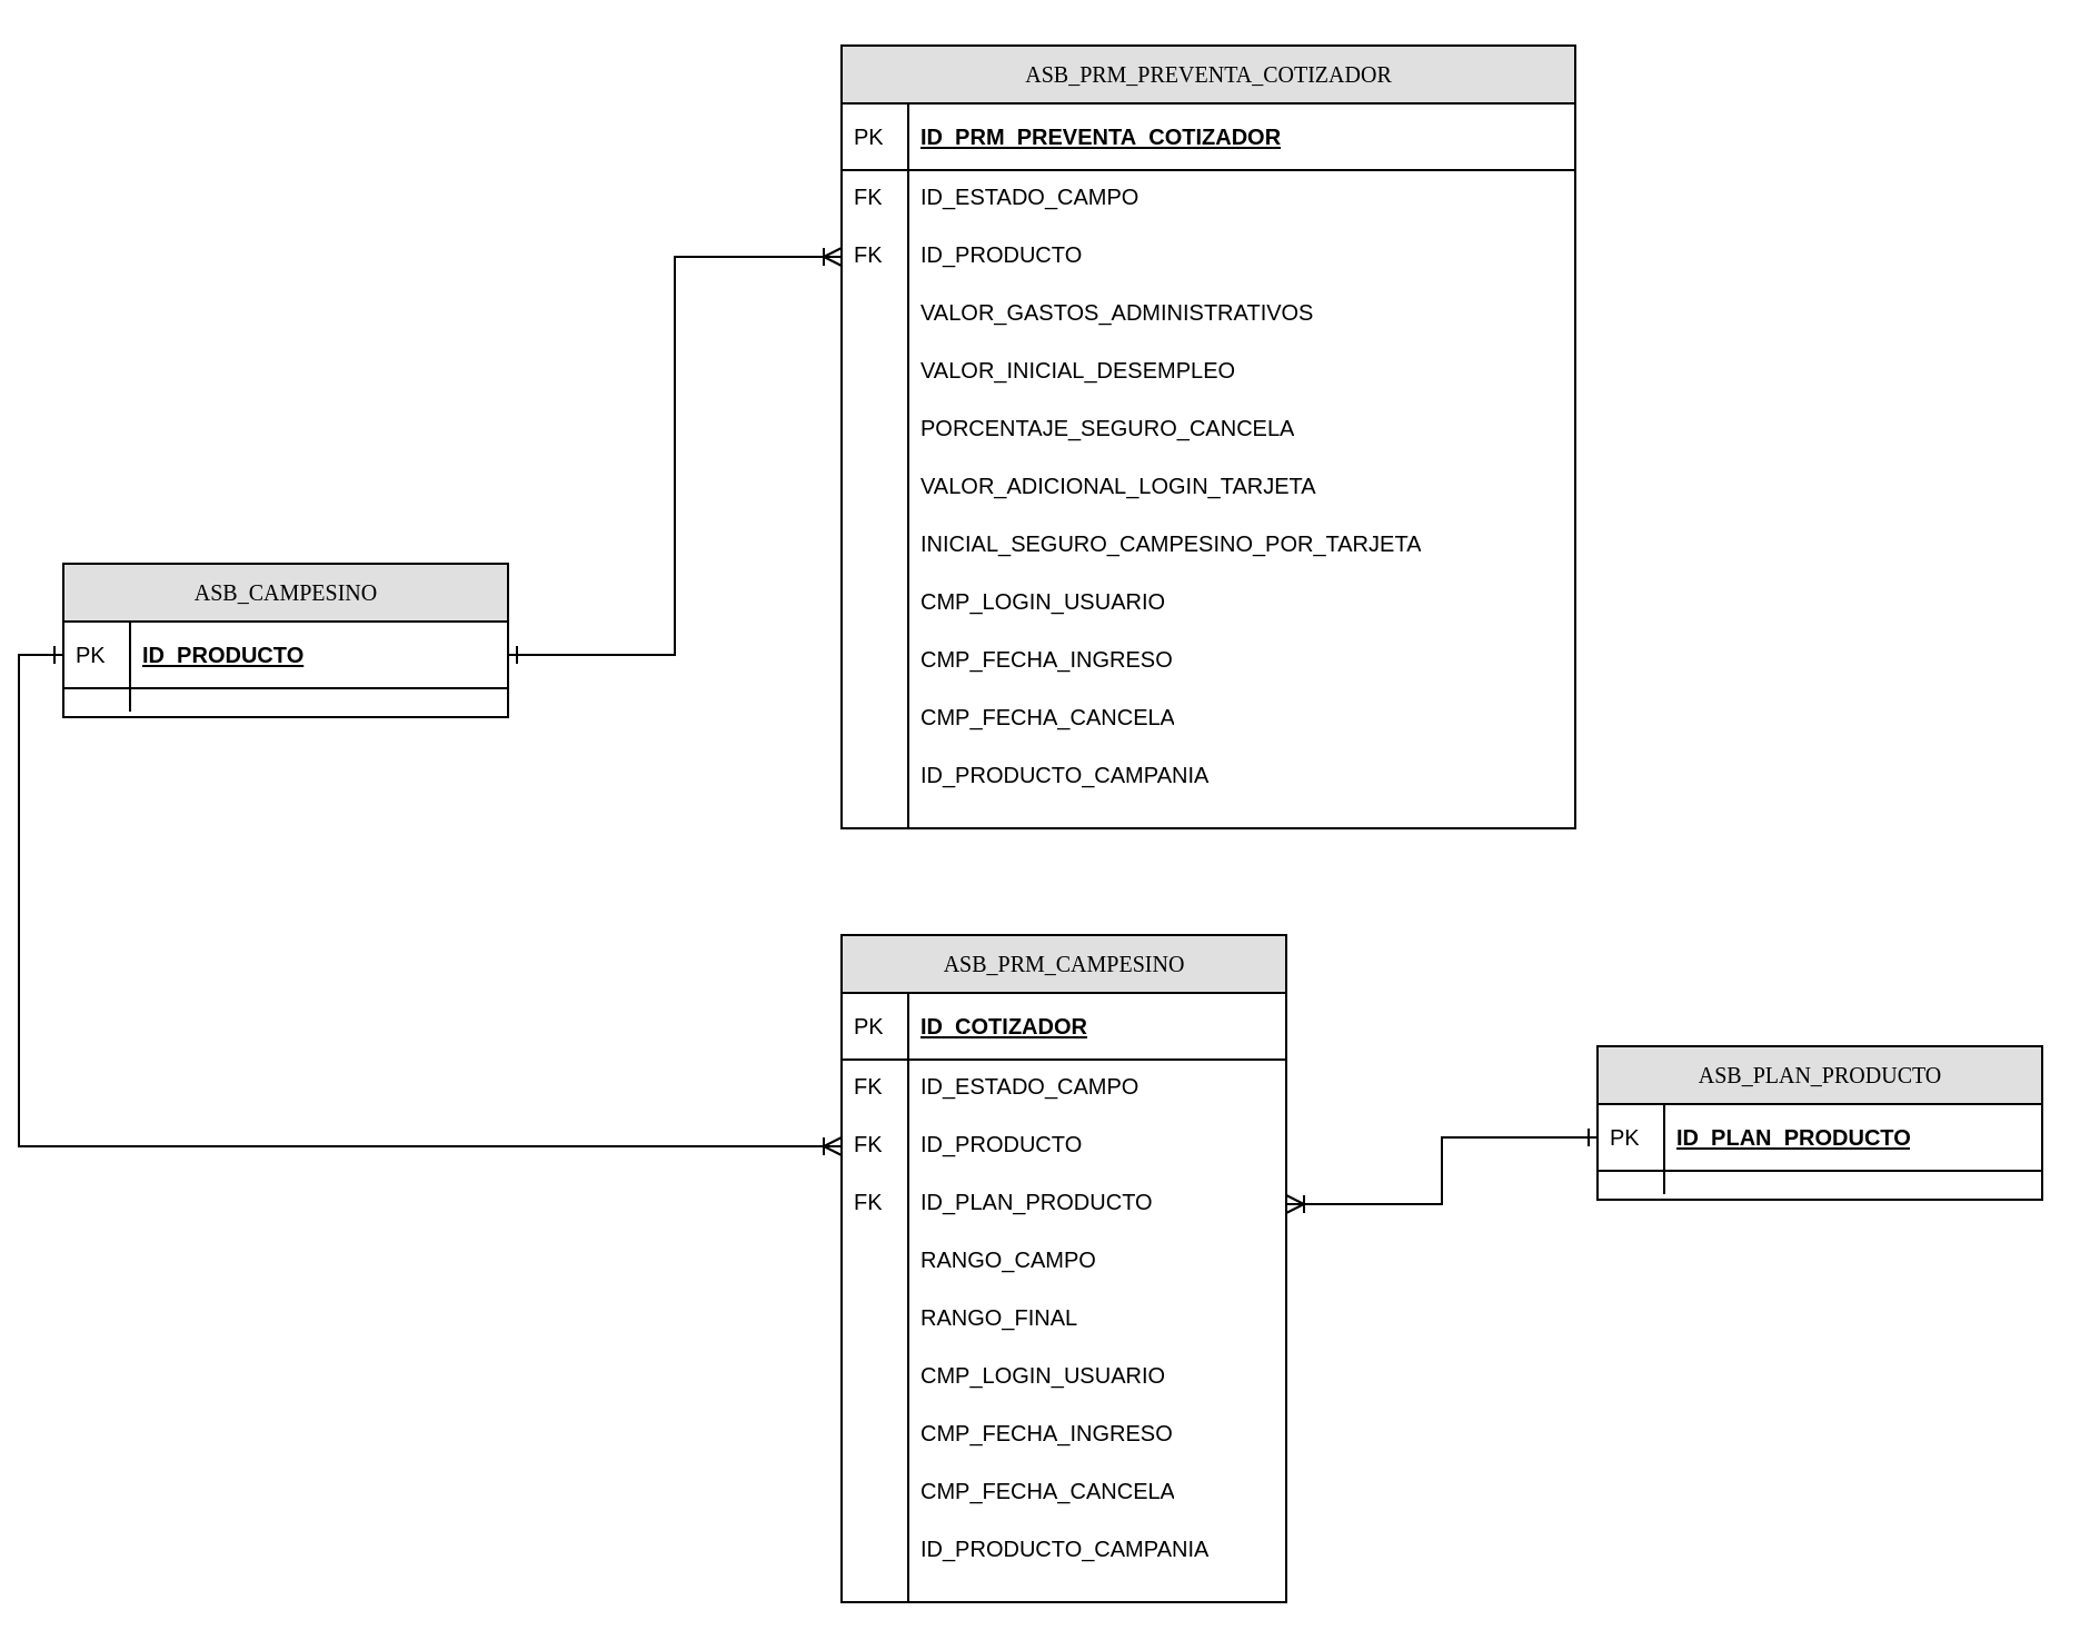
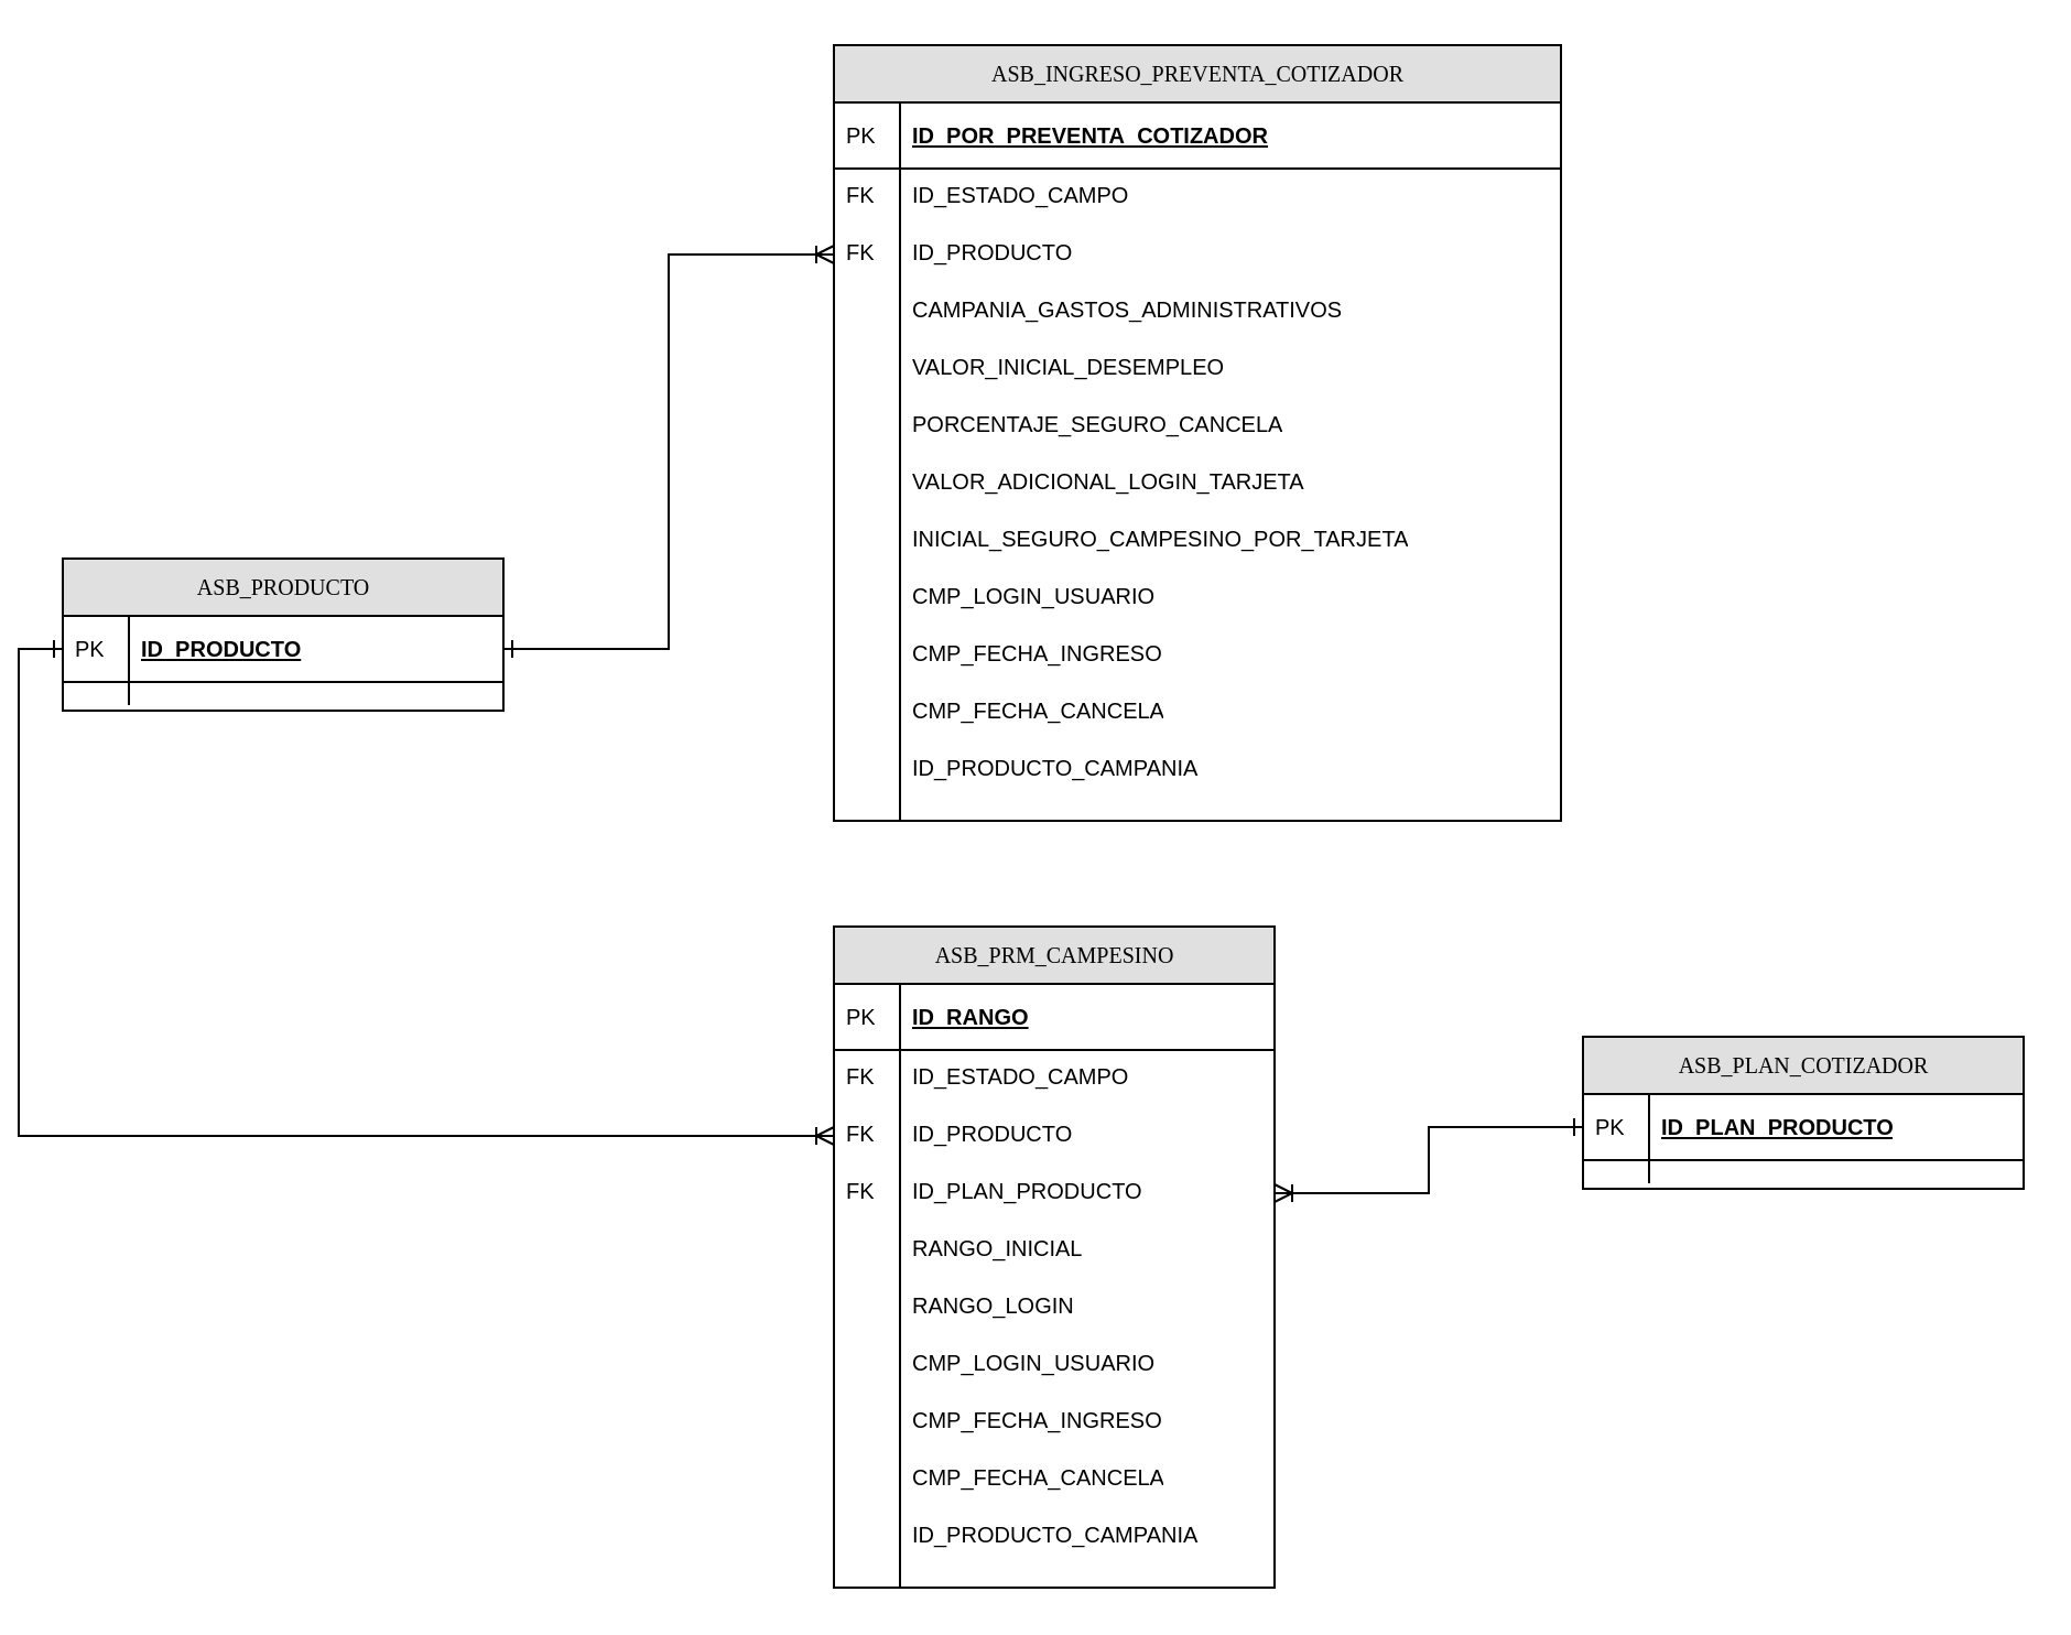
- <mxCell id="25" value="ASB_PRM_PREVENTA_COTIZADOR" style="swimlane;html=1;fontStyle=0;childLayout=stackLayout;horizontal=1;startSize=26;fillColor=#e0e0e0;horizontalStack=0;resizeParent=1;resizeLast=0;collapsible=1;marginBottom=0;swimlaneFillColor=#ffffff;align=center;rounded=0;shadow=0;comic=0;labelBackgroundColor=none;strokeWidth=1;fontFamily=Verdana;fontSize=10;" vertex="1" parent="1"><mxGeometry x="370" y="20" width="330" height="352" as="geometry" /></mxCell>
+ <mxCell id="25" value="ASB_INGRESO_PREVENTA_COTIZADOR" style="swimlane;html=1;fontStyle=0;childLayout=stackLayout;horizontal=1;startSize=26;fillColor=#e0e0e0;horizontalStack=0;resizeParent=1;resizeLast=0;collapsible=1;marginBottom=0;swimlaneFillColor=#ffffff;align=center;rounded=0;shadow=0;comic=0;labelBackgroundColor=none;strokeWidth=1;fontFamily=Verdana;fontSize=10;" vertex="1" parent="1"><mxGeometry x="370" y="20" width="330" height="352" as="geometry" /></mxCell>
- <mxCell id="26" value="ID_PRM_PREVENTA_COTIZADOR" style="shape=partialRectangle;top=0;left=0;right=0;bottom=1;html=1;align=left;verticalAlign=middle;fillColor=none;spacingLeft=34;spacingRight=4;whiteSpace=wrap;overflow=hidden;rotatable=0;points=[[0,0.5],[1,0.5]];portConstraint=eastwest;dropTarget=0;fontStyle=5;fontSize=10;" vertex="1" parent="25"><mxGeometry y="26" width="330" height="30" as="geometry" /></mxCell>
+ <mxCell id="26" value="ID_POR_PREVENTA_COTIZADOR" style="shape=partialRectangle;top=0;left=0;right=0;bottom=1;html=1;align=left;verticalAlign=middle;fillColor=none;spacingLeft=34;spacingRight=4;whiteSpace=wrap;overflow=hidden;rotatable=0;points=[[0,0.5],[1,0.5]];portConstraint=eastwest;dropTarget=0;fontStyle=5;fontSize=10;" vertex="1" parent="25"><mxGeometry y="26" width="330" height="30" as="geometry" /></mxCell>
- <mxCell id="32" value="VALOR_GASTOS_ADMINISTRATIVOS" style="shape=partialRectangle;top=0;left=0;right=0;bottom=0;html=1;align=left;verticalAlign=top;fillColor=none;spacingLeft=34;spacingRight=4;whiteSpace=wrap;overflow=hidden;rotatable=0;points=[[0,0.5],[1,0.5]];portConstraint=eastwest;dropTarget=0;fontSize=10;" vertex="1" parent="25"><mxGeometry y="108" width="330" height="26" as="geometry" /></mxCell>
+ <mxCell id="32" value="CAMPANIA_GASTOS_ADMINISTRATIVOS" style="shape=partialRectangle;top=0;left=0;right=0;bottom=0;html=1;align=left;verticalAlign=top;fillColor=none;spacingLeft=34;spacingRight=4;whiteSpace=wrap;overflow=hidden;rotatable=0;points=[[0,0.5],[1,0.5]];portConstraint=eastwest;dropTarget=0;fontSize=10;" vertex="1" parent="25"><mxGeometry y="108" width="330" height="26" as="geometry" /></mxCell>
- <mxCell id="52" value="ASB_CAMPESINO" style="swimlane;html=1;fontStyle=0;childLayout=stackLayout;horizontal=1;startSize=26;fillColor=#e0e0e0;horizontalStack=0;resizeParent=1;resizeLast=0;collapsible=1;marginBottom=0;swimlaneFillColor=#ffffff;align=center;rounded=0;shadow=0;comic=0;labelBackgroundColor=none;strokeWidth=1;fontFamily=Verdana;fontSize=10;" vertex="1" parent="1"><mxGeometry x="20" y="253" width="200" height="69" as="geometry" /></mxCell>
+ <mxCell id="52" value="ASB_PRODUCTO" style="swimlane;html=1;fontStyle=0;childLayout=stackLayout;horizontal=1;startSize=26;fillColor=#e0e0e0;horizontalStack=0;resizeParent=1;resizeLast=0;collapsible=1;marginBottom=0;swimlaneFillColor=#ffffff;align=center;rounded=0;shadow=0;comic=0;labelBackgroundColor=none;strokeWidth=1;fontFamily=Verdana;fontSize=10;" vertex="1" parent="1"><mxGeometry x="20" y="253" width="200" height="69" as="geometry" /></mxCell>
- <mxCell id="3" value="ID_COTIZADOR" style="shape=partialRectangle;top=0;left=0;right=0;bottom=1;html=1;align=left;verticalAlign=middle;fillColor=none;spacingLeft=34;spacingRight=4;whiteSpace=wrap;overflow=hidden;rotatable=0;points=[[0,0.5],[1,0.5]];portConstraint=eastwest;dropTarget=0;fontStyle=5;fontSize=10;" parent="2" vertex="1"><mxGeometry y="26" width="200" height="30" as="geometry" /></mxCell>
+ <mxCell id="3" value="ID_RANGO" style="shape=partialRectangle;top=0;left=0;right=0;bottom=1;html=1;align=left;verticalAlign=middle;fillColor=none;spacingLeft=34;spacingRight=4;whiteSpace=wrap;overflow=hidden;rotatable=0;points=[[0,0.5],[1,0.5]];portConstraint=eastwest;dropTarget=0;fontStyle=5;fontSize=10;" parent="2" vertex="1"><mxGeometry y="26" width="200" height="30" as="geometry" /></mxCell>
- <mxCell id="57" value="ASB_PLAN_PRODUCTO" style="swimlane;html=1;fontStyle=0;childLayout=stackLayout;horizontal=1;startSize=26;fillColor=#e0e0e0;horizontalStack=0;resizeParent=1;resizeLast=0;collapsible=1;marginBottom=0;swimlaneFillColor=#ffffff;align=center;rounded=0;shadow=0;comic=0;labelBackgroundColor=none;strokeWidth=1;fontFamily=Verdana;fontSize=10;" vertex="1" parent="1"><mxGeometry x="710" y="470" width="200" height="69" as="geometry" /></mxCell>
+ <mxCell id="57" value="ASB_PLAN_COTIZADOR" style="swimlane;html=1;fontStyle=0;childLayout=stackLayout;horizontal=1;startSize=26;fillColor=#e0e0e0;horizontalStack=0;resizeParent=1;resizeLast=0;collapsible=1;marginBottom=0;swimlaneFillColor=#ffffff;align=center;rounded=0;shadow=0;comic=0;labelBackgroundColor=none;strokeWidth=1;fontFamily=Verdana;fontSize=10;" vertex="1" parent="1"><mxGeometry x="710" y="470" width="200" height="69" as="geometry" /></mxCell>
- <mxCell id="11" value="RANGO_CAMPO" style="shape=partialRectangle;top=0;left=0;right=0;bottom=0;html=1;align=left;verticalAlign=top;fillColor=none;spacingLeft=34;spacingRight=4;whiteSpace=wrap;overflow=hidden;rotatable=0;points=[[0,0.5],[1,0.5]];portConstraint=eastwest;dropTarget=0;fontSize=10;" vertex="1" parent="2"><mxGeometry y="134" width="200" height="26" as="geometry" /></mxCell>
+ <mxCell id="11" value="RANGO_INICIAL" style="shape=partialRectangle;top=0;left=0;right=0;bottom=0;html=1;align=left;verticalAlign=top;fillColor=none;spacingLeft=34;spacingRight=4;whiteSpace=wrap;overflow=hidden;rotatable=0;points=[[0,0.5],[1,0.5]];portConstraint=eastwest;dropTarget=0;fontSize=10;" vertex="1" parent="2"><mxGeometry y="134" width="200" height="26" as="geometry" /></mxCell>
- <mxCell id="13" value="RANGO_FINAL" style="shape=partialRectangle;top=0;left=0;right=0;bottom=0;html=1;align=left;verticalAlign=top;fillColor=none;spacingLeft=34;spacingRight=4;whiteSpace=wrap;overflow=hidden;rotatable=0;points=[[0,0.5],[1,0.5]];portConstraint=eastwest;dropTarget=0;fontSize=10;" vertex="1" parent="2"><mxGeometry y="160" width="200" height="26" as="geometry" /></mxCell>
+ <mxCell id="13" value="RANGO_LOGIN" style="shape=partialRectangle;top=0;left=0;right=0;bottom=0;html=1;align=left;verticalAlign=top;fillColor=none;spacingLeft=34;spacingRight=4;whiteSpace=wrap;overflow=hidden;rotatable=0;points=[[0,0.5],[1,0.5]];portConstraint=eastwest;dropTarget=0;fontSize=10;" vertex="1" parent="2"><mxGeometry y="160" width="200" height="26" as="geometry" /></mxCell>
